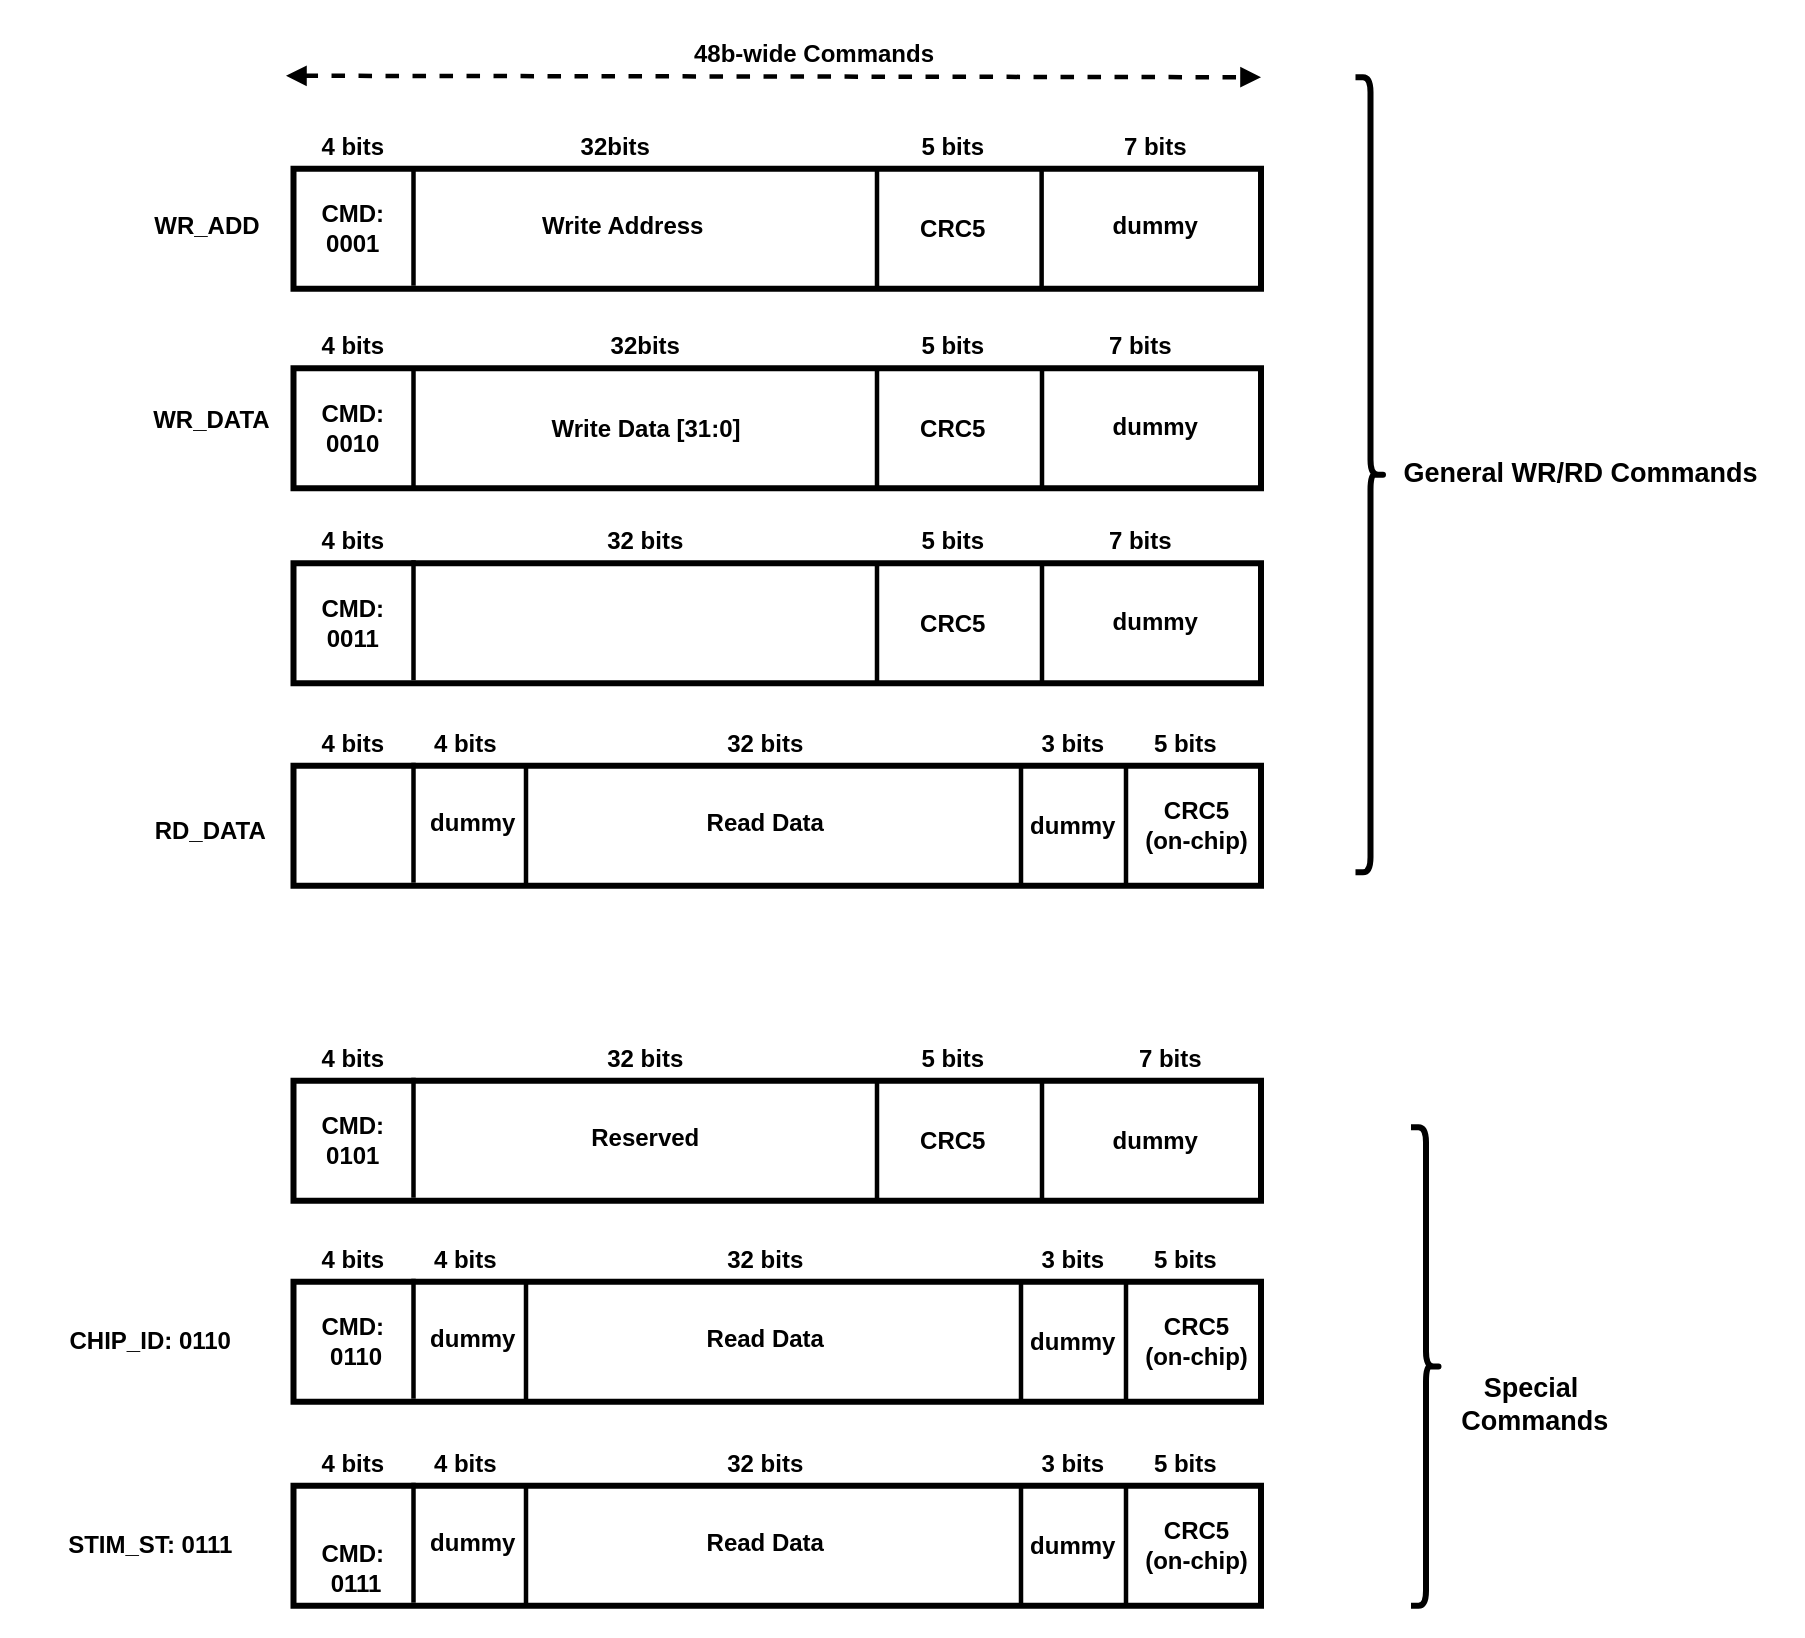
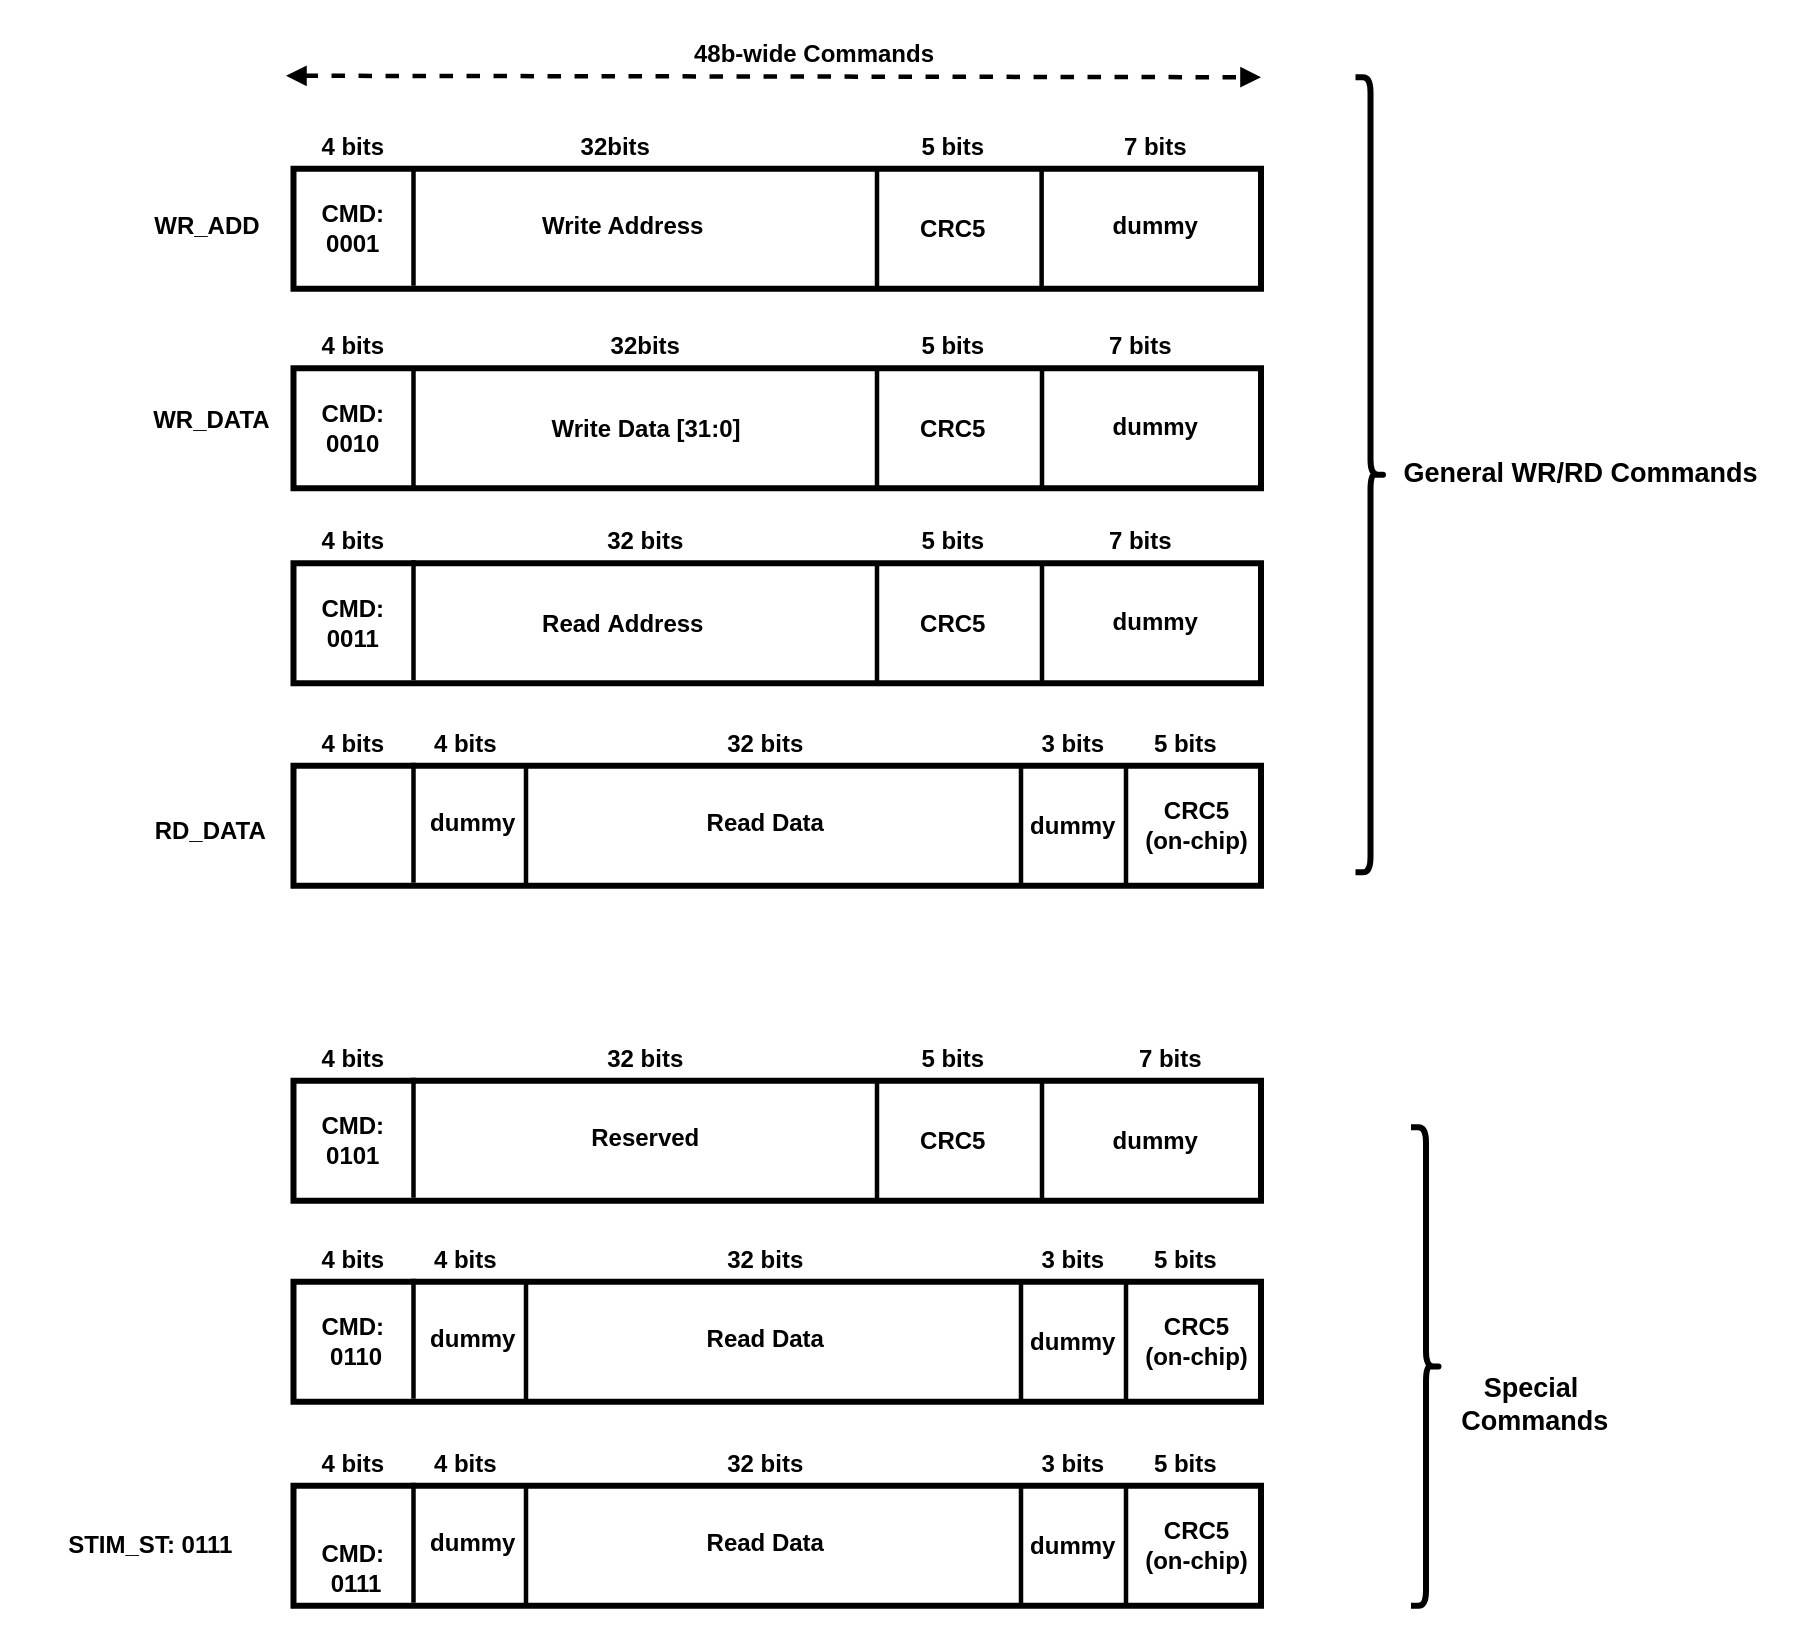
+ <mxCell id="29" value="Read&amp;nbsp;Address" style="text;html=1;strokeColor=none;fillColor=none;align=center;verticalAlign=middle;whiteSpace=wrap;rounded=0;fontStyle=1;fontSize=16;" parent="1" vertex="1"><mxGeometry x="310" y="400" width="210" height="30" as="geometry" /></mxCell>
- <mxCell id="73" value="CHIP_ID: 0110" style="text;html=1;strokeColor=none;fillColor=none;align=center;verticalAlign=middle;whiteSpace=wrap;rounded=0;fontStyle=1;fontSize=16;" parent="1" vertex="1"><mxGeometry y="878" width="160" height="30" as="geometry" x="20" /></mxCell>
